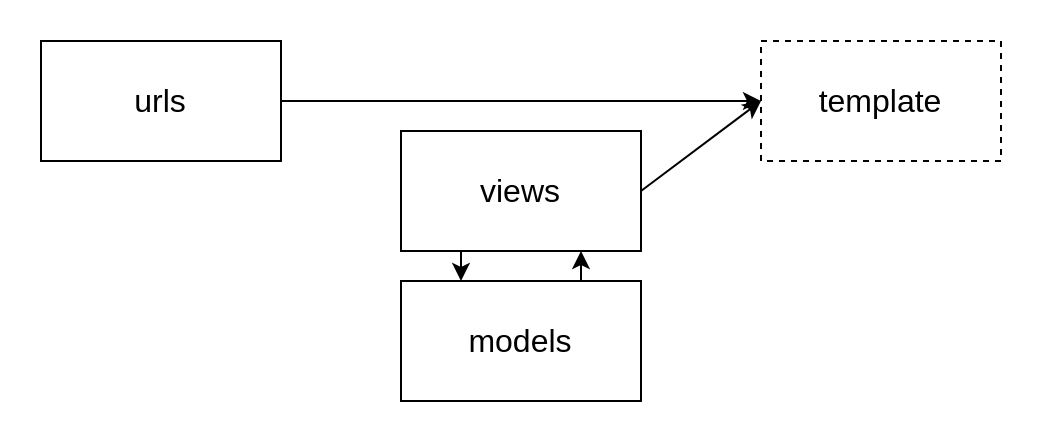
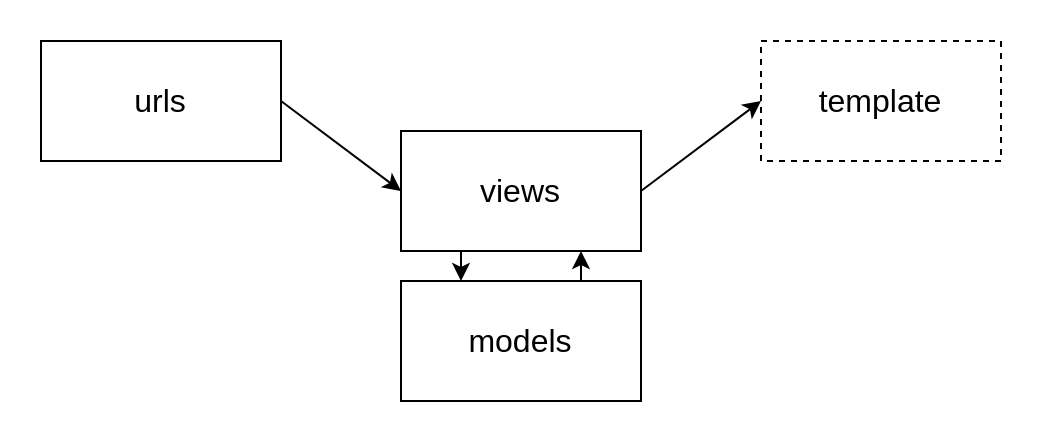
- <mxCell id="6" value="" style="endArrow=classic;html=1;exitX=1;exitY=0.5;exitDx=0;exitDy=0;" edge="1" parent="1" source="2" target="4"><mxGeometry width="50" height="50" relative="1" as="geometry"><mxPoint x="20" y="270" as="sourcePoint" /><mxPoint x="70" y="220" as="targetPoint" /></mxGeometry></mxCell>
+ <mxCell id="6" value="" style="endArrow=classic;html=1;entryX=0;entryY=0.5;entryDx=0;entryDy=0;exitX=1;exitY=0.5;exitDx=0;exitDy=0;" edge="1" parent="1" source="2" target="3"><mxGeometry width="50" height="50" relative="1" as="geometry"><mxPoint x="20" y="270" as="sourcePoint" /><mxPoint x="70" y="220" as="targetPoint" /></mxGeometry></mxCell>
